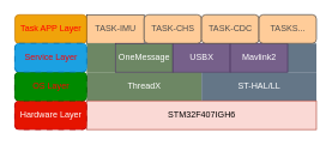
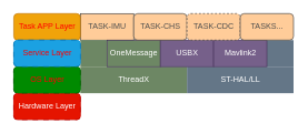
- <mxCell id="11" value="&lt;font color=&quot;#4d4d4d&quot;&gt;TASK-CDC&lt;/font&gt;" style="rounded=1;html=1;fillColor=#ffcc99;strokeColor=#36393d;" vertex="1" parent="1"><mxGeometry x="280" y="20" width="80" height="40" as="geometry" /></mxCell>
+ <mxCell id="11" value="&lt;font color=&quot;#4d4d4d&quot;&gt;TASK-CDC&lt;/font&gt;" style="rounded=1;html=1;fillColor=#ffcc99;strokeColor=#36393d;dashed=1;" vertex="1" parent="1"><mxGeometry x="280" y="20" width="80" height="40" as="geometry" /></mxCell>
- <mxCell id="17" value="&lt;font color=&quot;#000000&quot;&gt;STM32F407IGH6&lt;/font&gt;" style="rounded=0;html=1;fillColor=#fad9d5;strokeColor=#ae4132;" vertex="1" parent="1"><mxGeometry x="120" y="140" width="320" height="40" as="geometry" /></mxCell>
